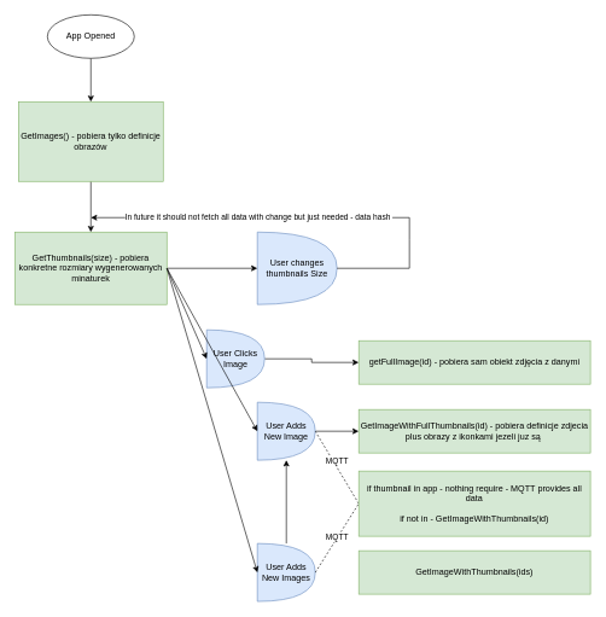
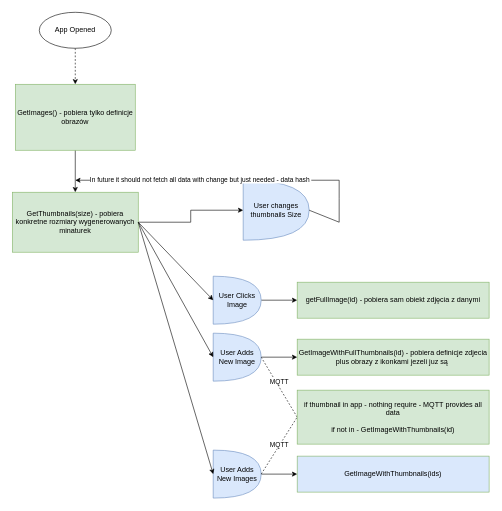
- <mxCell id="2" style="edgeStyle=orthogonalEdgeStyle;rounded=0;orthogonalLoop=1;jettySize=auto;html=1;exitX=0.5;exitY=1;exitDx=0;exitDy=0;entryX=0.5;entryY=0;entryDx=0;entryDy=0;" edge="1" parent="1" source="3" target="5"><mxGeometry relative="1" as="geometry" /></mxCell>
+ <mxCell id="2" style="edgeStyle=orthogonalEdgeStyle;rounded=0;orthogonalLoop=1;jettySize=auto;html=1;exitX=0.5;exitY=1;exitDx=0;exitDy=0;entryX=0.5;entryY=0;entryDx=0;entryDy=0;dashed=1;" edge="1" parent="1" source="3" target="5"><mxGeometry relative="1" as="geometry" /></mxCell>
- <mxCell id="8" value="User changes thumbnails Size" style="shape=or;whiteSpace=wrap;html=1;fillColor=#dae8fc;strokeColor=#6c8ebf;" vertex="1" parent="1"><mxGeometry x="355" y="320" width="110" height="100" as="geometry" /></mxCell>
+ <mxCell id="8" value="User changes thumbnails Size" style="shape=or;whiteSpace=wrap;html=1;fillColor=#dae8fc;strokeColor=#6c8ebf;" vertex="1" parent="1"><mxGeometry x="405" y="300" width="110" height="100" as="geometry" /></mxCell>
- <mxCell id="12" value="User Clicks Image" style="shape=or;whiteSpace=wrap;html=1;fillColor=#dae8fc;strokeColor=#6c8ebf;" vertex="1" parent="1"><mxGeometry x="285" y="455" width="80" height="80" as="geometry" /></mxCell>
+ <mxCell id="12" value="User Clicks Image" style="shape=or;whiteSpace=wrap;html=1;fillColor=#dae8fc;strokeColor=#6c8ebf;" vertex="1" parent="1"><mxGeometry x="355" y="460" width="80" height="80" as="geometry" /></mxCell>
- <mxCell id="19" value="" style="edgeStyle=orthogonalEdgeStyle;rounded=0;orthogonalLoop=1;jettySize=auto;html=1;" edge="1" parent="1" source="20" target="16"><mxGeometry relative="1" as="geometry" /></mxCell>
+ <mxCell id="19" value="" style="edgeStyle=orthogonalEdgeStyle;rounded=0;orthogonalLoop=1;jettySize=auto;html=1;" edge="1" parent="1" source="20" target="22"><mxGeometry relative="1" as="geometry" /></mxCell>
- <mxCell id="22" value="GetImageWithThumbnails(ids)" style="whiteSpace=wrap;html=1;fillColor=#d5e8d4;strokeColor=#82b366;" vertex="1" parent="1"><mxGeometry x="495" y="760" width="320" height="60" as="geometry" /></mxCell>
+ <mxCell id="22" value="GetImageWithThumbnails(ids)" style="whiteSpace=wrap;html=1;fillColor=#dae8fc;strokeColor=#82b366;" vertex="1" parent="1"><mxGeometry x="495" y="760" width="320" height="60" as="geometry" /></mxCell>
